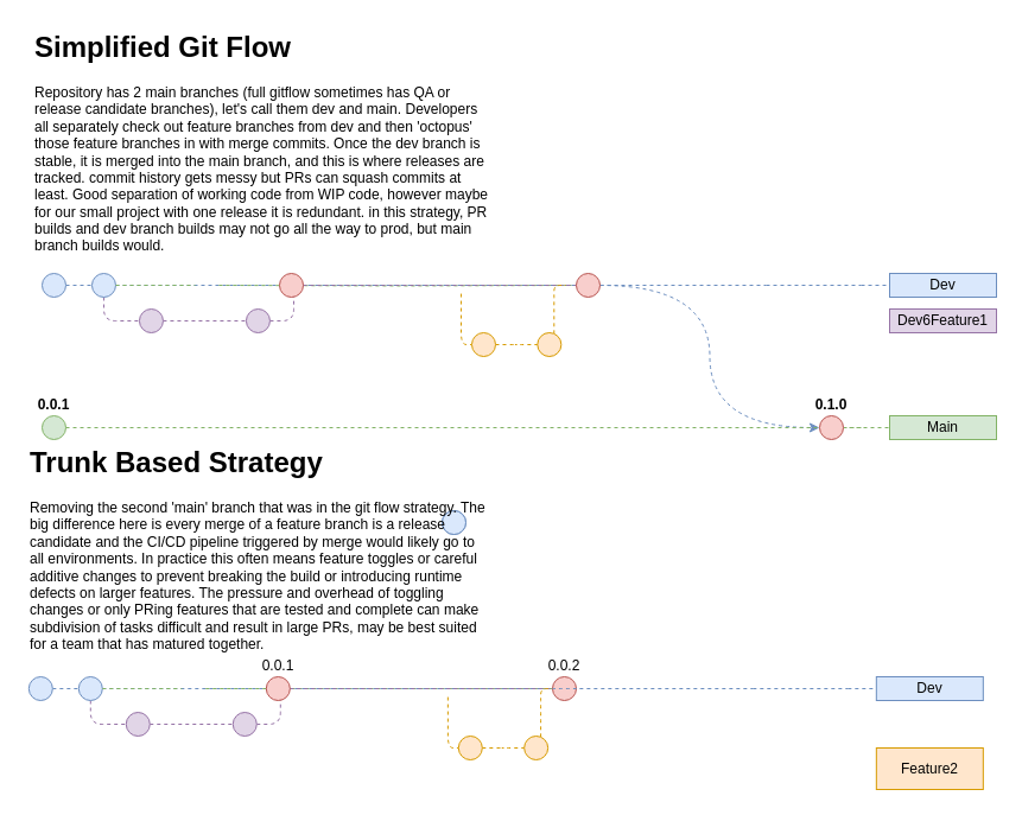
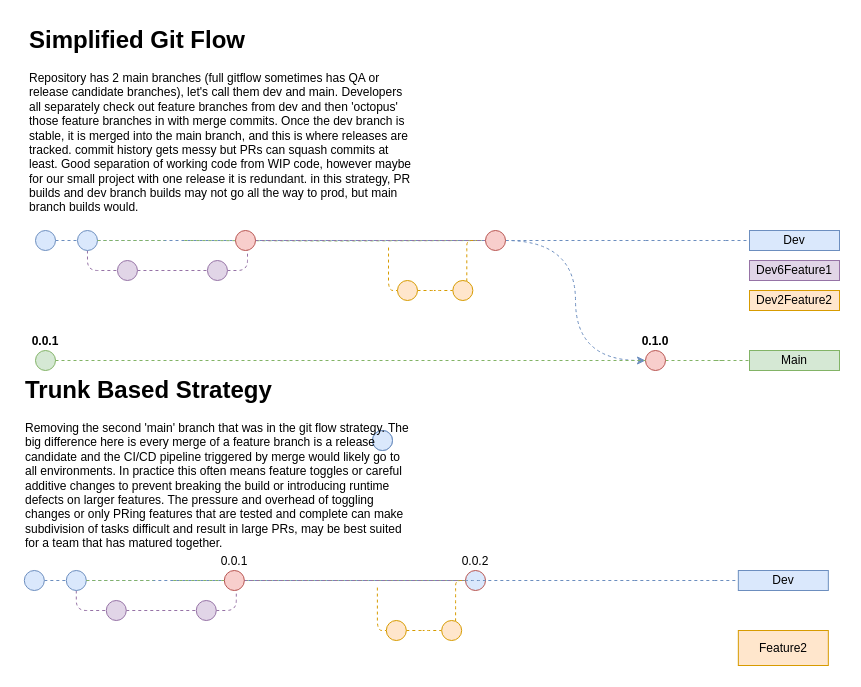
+ <mxCell id="30" value="Dev2Feature2" style="text;html=1;strokeColor=#d79b00;fillColor=#ffe6cc;align=center;verticalAlign=middle;whiteSpace=wrap;rounded=0;" vertex="1" parent="1"><mxGeometry x="749" y="290" width="90" height="20" as="geometry" /></mxCell>
- <mxCell id="23" value="0.1.0" style="ellipse;whiteSpace=wrap;html=1;aspect=fixed;fillColor=#f8cecc;strokeColor=#b85450;fontStyle=1;labelPosition=center;verticalLabelPosition=top;align=center;verticalAlign=bottom;" vertex="1" parent="1"><mxGeometry x="690" y="350" width="20" height="20" as="geometry" /></mxCell>
+ <mxCell id="23" value="0.1.0" style="ellipse;whiteSpace=wrap;html=1;aspect=fixed;fillColor=#f8cecc;strokeColor=#b85450;fontStyle=1;labelPosition=center;verticalLabelPosition=top;align=center;verticalAlign=bottom;" vertex="1" parent="1"><mxGeometry x="645" y="350" width="20" height="20" as="geometry" /></mxCell>
- <mxCell id="61" value="0.0.2" style="ellipse;whiteSpace=wrap;html=1;aspect=fixed;fillColor=#f8cecc;strokeColor=#b85450;labelPosition=center;verticalLabelPosition=top;align=center;verticalAlign=bottom;" vertex="1" parent="1"><mxGeometry x="465" y="570" width="20" height="20" as="geometry" /></mxCell>
+ <mxCell id="61" value="0.0.2" style="ellipse;whiteSpace=wrap;html=1;aspect=fixed;fillColor=#dae8fc;strokeColor=#b85450;labelPosition=center;verticalLabelPosition=top;align=center;verticalAlign=bottom;" vertex="1" parent="1"><mxGeometry x="465" y="570" width="20" height="20" as="geometry" /></mxCell>
